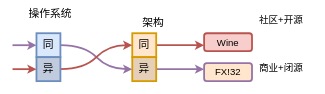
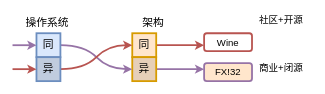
- <mxCell id="4" value="&lt;font style=&quot;font-size: 18px&quot;&gt;操作系统&lt;/font&gt;" style="text;html=1;resizable=0;points=[];autosize=1;align=left;verticalAlign=top;spacingTop=-4;" parent="1" vertex="1"><mxGeometry x="45" y="10" width="90" height="20" as="geometry" /></mxCell>
+ <mxCell id="4" value="&lt;font style=&quot;font-size: 18px&quot;&gt;操作系统&lt;/font&gt;" style="text;html=1;resizable=0;points=[];autosize=1;align=left;verticalAlign=top;spacingTop=-4;" parent="1" vertex="1"><mxGeometry x="40" y="25" width="90" height="20" as="geometry" /></mxCell>
- <mxCell id="14" value="&lt;font style=&quot;font-size: 16px&quot;&gt;Wine&lt;/font&gt;" style="rounded=1;whiteSpace=wrap;html=1;strokeWidth=3;fillColor=#f8cecc;strokeColor=#b85450;" parent="1" vertex="1"><mxGeometry x="340" y="55" width="80" height="30" as="geometry" /></mxCell>
+ <mxCell id="14" value="&lt;font style=&quot;font-size: 16px&quot;&gt;Wine&lt;/font&gt;" style="rounded=1;whiteSpace=wrap;html=1;strokeWidth=3;fillColor=#ffffff;strokeColor=#b85450;" parent="1" vertex="1"><mxGeometry x="340" y="55" width="80" height="30" as="geometry" /></mxCell>
